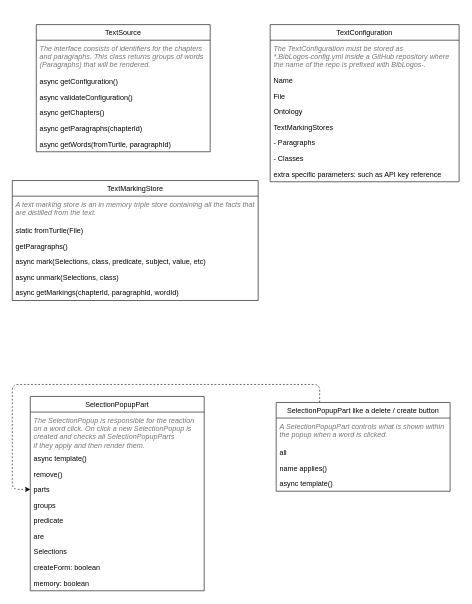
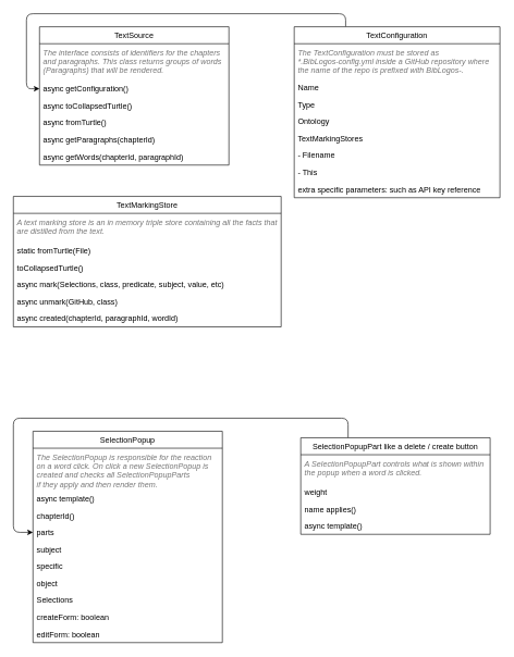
+ <mxCell id="9" style="edgeStyle=orthogonalEdgeStyle;html=1;exitX=0.25;exitY=0;exitDx=0;exitDy=0;entryX=0;entryY=0.5;entryDx=0;entryDy=0;fontColor=#000000;" edge="1" parent="1" source="10" target="4"><mxGeometry relative="1" as="geometry"><Array as="points"><mxPoint x="529" y="20" /><mxPoint x="40" y="20" /><mxPoint x="40" y="135" /></Array></mxGeometry></mxCell>
- <mxCell id="13" value="File" style="text;strokeColor=none;fillColor=none;align=left;verticalAlign=top;spacingLeft=4;spacingRight=4;overflow=hidden;rotatable=0;points=[[0,0.5],[1,0.5]];portConstraint=eastwest;" vertex="1" parent="10"><mxGeometry y="106" width="315" height="26" as="geometry" /></mxCell>
+ <mxCell id="13" value="Type" style="text;strokeColor=none;fillColor=none;align=left;verticalAlign=top;spacingLeft=4;spacingRight=4;overflow=hidden;rotatable=0;points=[[0,0.5],[1,0.5]];portConstraint=eastwest;" vertex="1" parent="10"><mxGeometry y="106" width="315" height="26" as="geometry" /></mxCell>
- <mxCell id="5" value="async validateConfiguration()" style="text;strokeColor=none;fillColor=none;align=left;verticalAlign=top;spacingLeft=4;spacingRight=4;overflow=hidden;rotatable=0;points=[[0,0.5],[1,0.5]];portConstraint=eastwest;" vertex="1" parent="2"><mxGeometry y="108" width="290" height="26" as="geometry" /></mxCell>
+ <mxCell id="5" value="async toCollapsedTurtle()" style="text;strokeColor=none;fillColor=none;align=left;verticalAlign=top;spacingLeft=4;spacingRight=4;overflow=hidden;rotatable=0;points=[[0,0.5],[1,0.5]];portConstraint=eastwest;" vertex="1" parent="2"><mxGeometry y="108" width="290" height="26" as="geometry" /></mxCell>
- <mxCell id="6" value="async getChapters()" style="text;strokeColor=none;fillColor=none;align=left;verticalAlign=top;spacingLeft=4;spacingRight=4;overflow=hidden;rotatable=0;points=[[0,0.5],[1,0.5]];portConstraint=eastwest;" vertex="1" parent="2"><mxGeometry y="134" width="290" height="26" as="geometry" /></mxCell>
+ <mxCell id="6" value="async fromTurtle()" style="text;strokeColor=none;fillColor=none;align=left;verticalAlign=top;spacingLeft=4;spacingRight=4;overflow=hidden;rotatable=0;points=[[0,0.5],[1,0.5]];portConstraint=eastwest;" vertex="1" parent="2"><mxGeometry y="134" width="290" height="26" as="geometry" /></mxCell>
- <mxCell id="16" value="- Paragraphs" style="text;strokeColor=none;fillColor=none;align=left;verticalAlign=top;spacingLeft=4;spacingRight=4;overflow=hidden;rotatable=0;points=[[0,0.5],[1,0.5]];portConstraint=eastwest;" vertex="1" parent="10"><mxGeometry y="184" width="315" height="26" as="geometry" /></mxCell>
+ <mxCell id="16" value="- Filename" style="text;strokeColor=none;fillColor=none;align=left;verticalAlign=top;spacingLeft=4;spacingRight=4;overflow=hidden;rotatable=0;points=[[0,0.5],[1,0.5]];portConstraint=eastwest;" vertex="1" parent="10"><mxGeometry y="184" width="315" height="26" as="geometry" /></mxCell>
- <mxCell id="8" value="async getWords(fromTurtle, paragraphId)" style="text;strokeColor=none;fillColor=none;align=left;verticalAlign=top;spacingLeft=4;spacingRight=4;overflow=hidden;rotatable=0;points=[[0,0.5],[1,0.5]];portConstraint=eastwest;" vertex="1" parent="2"><mxGeometry y="186" width="290" height="26" as="geometry" /></mxCell>
+ <mxCell id="8" value="async getWords(chapterId, paragraphId)" style="text;strokeColor=none;fillColor=none;align=left;verticalAlign=top;spacingLeft=4;spacingRight=4;overflow=hidden;rotatable=0;points=[[0,0.5],[1,0.5]];portConstraint=eastwest;" vertex="1" parent="2"><mxGeometry y="186" width="290" height="26" as="geometry" /></mxCell>
- <mxCell id="17" value="- Classes" style="text;strokeColor=none;fillColor=none;align=left;verticalAlign=top;spacingLeft=4;spacingRight=4;overflow=hidden;rotatable=0;points=[[0,0.5],[1,0.5]];portConstraint=eastwest;" vertex="1" parent="10"><mxGeometry y="210" width="315" height="26" as="geometry" /></mxCell>
+ <mxCell id="17" value="- This" style="text;strokeColor=none;fillColor=none;align=left;verticalAlign=top;spacingLeft=4;spacingRight=4;overflow=hidden;rotatable=0;points=[[0,0.5],[1,0.5]];portConstraint=eastwest;" vertex="1" parent="10"><mxGeometry y="210" width="315" height="26" as="geometry" /></mxCell>
- <mxCell id="28" value="getParagraphs()" style="text;strokeColor=none;fillColor=none;align=left;verticalAlign=top;spacingLeft=4;spacingRight=4;overflow=hidden;rotatable=0;points=[[0,0.5],[1,0.5]];portConstraint=eastwest;" vertex="1" parent="25"><mxGeometry y="96" width="410" height="26" as="geometry" /></mxCell>
+ <mxCell id="28" value="toCollapsedTurtle()" style="text;strokeColor=none;fillColor=none;align=left;verticalAlign=top;spacingLeft=4;spacingRight=4;overflow=hidden;rotatable=0;points=[[0,0.5],[1,0.5]];portConstraint=eastwest;" vertex="1" parent="25"><mxGeometry y="96" width="410" height="26" as="geometry" /></mxCell>
- <mxCell id="30" value="async unmark(Selections, class)" style="text;strokeColor=none;fillColor=none;align=left;verticalAlign=top;spacingLeft=4;spacingRight=4;overflow=hidden;rotatable=0;points=[[0,0.5],[1,0.5]];portConstraint=eastwest;" vertex="1" parent="25"><mxGeometry y="148" width="410" height="26" as="geometry" /></mxCell>
+ <mxCell id="30" value="async unmark(GitHub, class)" style="text;strokeColor=none;fillColor=none;align=left;verticalAlign=top;spacingLeft=4;spacingRight=4;overflow=hidden;rotatable=0;points=[[0,0.5],[1,0.5]];portConstraint=eastwest;" vertex="1" parent="25"><mxGeometry y="148" width="410" height="26" as="geometry" /></mxCell>
- <mxCell id="31" value="async getMarkings(chapterId, paragraphId, wordId)" style="text;strokeColor=none;fillColor=none;align=left;verticalAlign=top;spacingLeft=4;spacingRight=4;overflow=hidden;rotatable=0;points=[[0,0.5],[1,0.5]];portConstraint=eastwest;" vertex="1" parent="25"><mxGeometry y="174" width="410" height="26" as="geometry" /></mxCell>
+ <mxCell id="31" value="async created(chapterId, paragraphId, wordId)" style="text;strokeColor=none;fillColor=none;align=left;verticalAlign=top;spacingLeft=4;spacingRight=4;overflow=hidden;rotatable=0;points=[[0,0.5],[1,0.5]];portConstraint=eastwest;" vertex="1" parent="25"><mxGeometry y="174" width="410" height="26" as="geometry" /></mxCell>
- <mxCell id="19" style="edgeStyle=orthogonalEdgeStyle;html=1;exitX=0.25;exitY=0;exitDx=0;exitDy=0;entryX=0;entryY=0.5;entryDx=0;entryDy=0;fontColor=#000000;dashed=1;" edge="1" parent="1" source="20" target="36"><mxGeometry relative="1" as="geometry"><Array as="points"><mxPoint x="533" y="640" /><mxPoint x="20" y="640" /><mxPoint x="20" y="815" /></Array></mxGeometry></mxCell>
+ <mxCell id="19" style="edgeStyle=orthogonalEdgeStyle;html=1;exitX=0.25;exitY=0;exitDx=0;exitDy=0;entryX=0;entryY=0.5;entryDx=0;entryDy=0;fontColor=#000000;" edge="1" parent="1" source="20" target="36"><mxGeometry relative="1" as="geometry"><Array as="points"><mxPoint x="533" y="640" /><mxPoint x="20" y="640" /><mxPoint x="20" y="815" /></Array></mxGeometry></mxCell>
- <mxCell id="32" value="SelectionPopupPart" style="swimlane;fontStyle=0;childLayout=stackLayout;horizontal=1;startSize=26;horizontalStack=0;resizeParent=1;resizeParentMax=0;resizeLast=0;collapsible=1;marginBottom=0;" vertex="1" parent="1"><mxGeometry x="50" y="660" width="290" height="324" as="geometry"><mxRectangle x="450" y="320" width="50" height="26" as="alternateBounds" /></mxGeometry></mxCell>
+ <mxCell id="32" value="SelectionPopup" style="swimlane;fontStyle=0;childLayout=stackLayout;horizontal=1;startSize=26;horizontalStack=0;resizeParent=1;resizeParentMax=0;resizeLast=0;collapsible=1;marginBottom=0;" vertex="1" parent="1"><mxGeometry x="50" y="660" width="290" height="324" as="geometry"><mxRectangle x="450" y="320" width="50" height="26" as="alternateBounds" /></mxGeometry></mxCell>
- <mxCell id="22" value="all" style="text;strokeColor=none;fillColor=none;align=left;verticalAlign=top;spacingLeft=4;spacingRight=4;overflow=hidden;rotatable=0;points=[[0,0.5],[1,0.5]];portConstraint=eastwest;" vertex="1" parent="20"><mxGeometry y="70" width="290" height="26" as="geometry" /></mxCell>
+ <mxCell id="22" value="weight" style="text;strokeColor=none;fillColor=none;align=left;verticalAlign=top;spacingLeft=4;spacingRight=4;overflow=hidden;rotatable=0;points=[[0,0.5],[1,0.5]];portConstraint=eastwest;" vertex="1" parent="20"><mxGeometry y="70" width="290" height="26" as="geometry" /></mxCell>
- <mxCell id="35" value="remove()" style="text;strokeColor=none;fillColor=none;align=left;verticalAlign=top;spacingLeft=4;spacingRight=4;overflow=hidden;rotatable=0;points=[[0,0.5],[1,0.5]];portConstraint=eastwest;" vertex="1" parent="32"><mxGeometry y="116" width="290" height="26" as="geometry" /></mxCell>
+ <mxCell id="35" value="chapterId()" style="text;strokeColor=none;fillColor=none;align=left;verticalAlign=top;spacingLeft=4;spacingRight=4;overflow=hidden;rotatable=0;points=[[0,0.5],[1,0.5]];portConstraint=eastwest;" vertex="1" parent="32"><mxGeometry y="116" width="290" height="26" as="geometry" /></mxCell>
- <mxCell id="37" value="groups" style="text;strokeColor=none;fillColor=none;align=left;verticalAlign=top;spacingLeft=4;spacingRight=4;overflow=hidden;rotatable=0;points=[[0,0.5],[1,0.5]];portConstraint=eastwest;" vertex="1" parent="32"><mxGeometry y="168" width="290" height="26" as="geometry" /></mxCell>
+ <mxCell id="37" value="subject" style="text;strokeColor=none;fillColor=none;align=left;verticalAlign=top;spacingLeft=4;spacingRight=4;overflow=hidden;rotatable=0;points=[[0,0.5],[1,0.5]];portConstraint=eastwest;" vertex="1" parent="32"><mxGeometry y="168" width="290" height="26" as="geometry" /></mxCell>
- <mxCell id="38" value="predicate" style="text;strokeColor=none;fillColor=none;align=left;verticalAlign=top;spacingLeft=4;spacingRight=4;overflow=hidden;rotatable=0;points=[[0,0.5],[1,0.5]];portConstraint=eastwest;" vertex="1" parent="32"><mxGeometry y="194" width="290" height="26" as="geometry" /></mxCell>
+ <mxCell id="38" value="specific" style="text;strokeColor=none;fillColor=none;align=left;verticalAlign=top;spacingLeft=4;spacingRight=4;overflow=hidden;rotatable=0;points=[[0,0.5],[1,0.5]];portConstraint=eastwest;" vertex="1" parent="32"><mxGeometry y="194" width="290" height="26" as="geometry" /></mxCell>
- <mxCell id="39" value="are" style="text;strokeColor=none;fillColor=none;align=left;verticalAlign=top;spacingLeft=4;spacingRight=4;overflow=hidden;rotatable=0;points=[[0,0.5],[1,0.5]];portConstraint=eastwest;" vertex="1" parent="32"><mxGeometry y="220" width="290" height="26" as="geometry" /></mxCell>
+ <mxCell id="39" value="object" style="text;strokeColor=none;fillColor=none;align=left;verticalAlign=top;spacingLeft=4;spacingRight=4;overflow=hidden;rotatable=0;points=[[0,0.5],[1,0.5]];portConstraint=eastwest;" vertex="1" parent="32"><mxGeometry y="220" width="290" height="26" as="geometry" /></mxCell>
- <mxCell id="42" value="memory: boolean" style="text;strokeColor=none;fillColor=none;align=left;verticalAlign=top;spacingLeft=4;spacingRight=4;overflow=hidden;rotatable=0;points=[[0,0.5],[1,0.5]];portConstraint=eastwest;" vertex="1" parent="32"><mxGeometry y="298" width="290" height="26" as="geometry" /></mxCell>
+ <mxCell id="42" value="editForm: boolean" style="text;strokeColor=none;fillColor=none;align=left;verticalAlign=top;spacingLeft=4;spacingRight=4;overflow=hidden;rotatable=0;points=[[0,0.5],[1,0.5]];portConstraint=eastwest;" vertex="1" parent="32"><mxGeometry y="298" width="290" height="26" as="geometry" /></mxCell>
